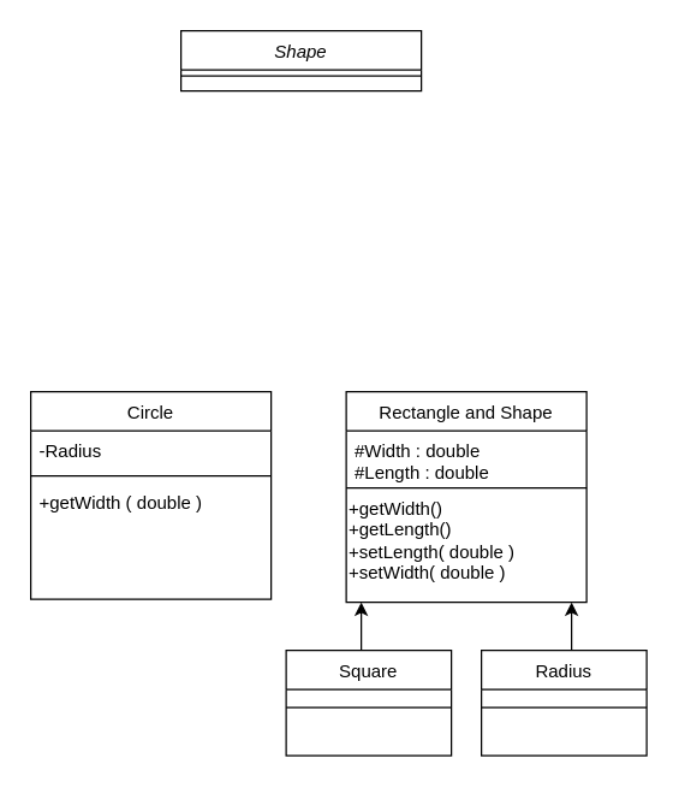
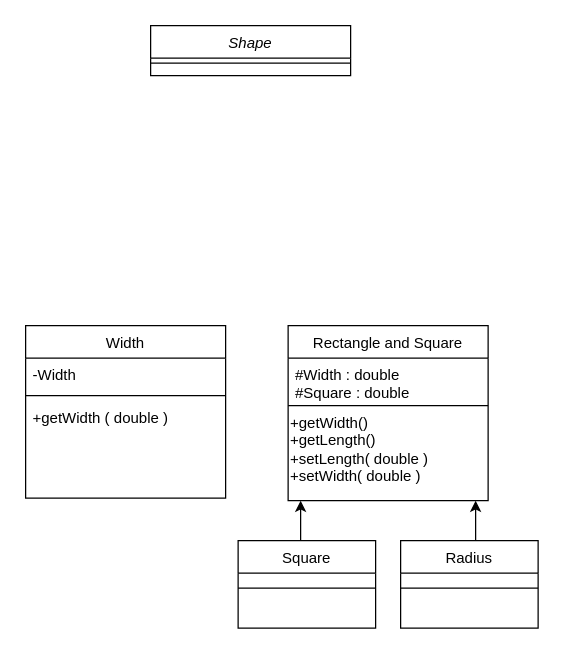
- <mxCell id="4" value="Circle" parent="1" vertex="1" style="swimlane;fontStyle=0;align=center;verticalAlign=top;childLayout=stackLayout;horizontal=1;startSize=26;horizontalStack=0;resizeParent=1;resizeLast=0;collapsible=1;marginBottom=0;rounded=0;shadow=0;strokeWidth=1;"><mxGeometry height="138" width="160" as="geometry" y="260" x="20"><mxRectangle height="26" width="160" as="alternateBounds" y="380" x="130" /></mxGeometry></mxCell>
+ <mxCell id="4" value="Width" parent="1" vertex="1" style="swimlane;fontStyle=0;align=center;verticalAlign=top;childLayout=stackLayout;horizontal=1;startSize=26;horizontalStack=0;resizeParent=1;resizeLast=0;collapsible=1;marginBottom=0;rounded=0;shadow=0;strokeWidth=1;"><mxGeometry height="138" width="160" as="geometry" y="260" x="20"><mxRectangle height="26" width="160" as="alternateBounds" y="380" x="130" /></mxGeometry></mxCell>
- <mxCell id="8" value="Rectangle and Shape" parent="1" vertex="1" style="swimlane;fontStyle=0;align=center;verticalAlign=top;childLayout=stackLayout;horizontal=1;startSize=26;horizontalStack=0;resizeParent=1;resizeLast=0;collapsible=1;marginBottom=0;rounded=0;shadow=0;strokeWidth=1;"><mxGeometry height="140" width="160" as="geometry" y="260" x="230"><mxRectangle height="26" width="170" as="alternateBounds" y="380" x="340" /></mxGeometry></mxCell>
+ <mxCell id="8" value="Rectangle and Square" parent="1" vertex="1" style="swimlane;fontStyle=0;align=center;verticalAlign=top;childLayout=stackLayout;horizontal=1;startSize=26;horizontalStack=0;resizeParent=1;resizeLast=0;collapsible=1;marginBottom=0;rounded=0;shadow=0;strokeWidth=1;"><mxGeometry height="140" width="160" as="geometry" y="260" x="230"><mxRectangle height="26" width="170" as="alternateBounds" y="380" x="340" /></mxGeometry></mxCell>
- <mxCell id="5" value="-Radius" parent="4" vertex="1" style="text;align=left;verticalAlign=top;spacingLeft=4;spacingRight=4;overflow=hidden;rotatable=0;points=[[0,0.5],[1,0.5]];portConstraint=eastwest;rounded=0;shadow=0;html=0;"><mxGeometry height="26" width="160" as="geometry" y="26" /></mxCell>
+ <mxCell id="5" value="-Width" parent="4" vertex="1" style="text;align=left;verticalAlign=top;spacingLeft=4;spacingRight=4;overflow=hidden;rotatable=0;points=[[0,0.5],[1,0.5]];portConstraint=eastwest;rounded=0;shadow=0;html=0;"><mxGeometry height="26" width="160" as="geometry" y="26" /></mxCell>
- <mxCell id="9" value="#Width : double &#10;#Length : double" parent="8" vertex="1" style="text;align=left;verticalAlign=top;spacingLeft=4;spacingRight=4;overflow=hidden;rotatable=0;points=[[0,0.5],[1,0.5]];portConstraint=eastwest;"><mxGeometry height="34" width="160" as="geometry" y="26" /></mxCell>
+ <mxCell id="9" value="#Width : double &#10;#Square : double" parent="8" vertex="1" style="text;align=left;verticalAlign=top;spacingLeft=4;spacingRight=4;overflow=hidden;rotatable=0;points=[[0,0.5],[1,0.5]];portConstraint=eastwest;"><mxGeometry height="34" width="160" as="geometry" y="26" /></mxCell>
